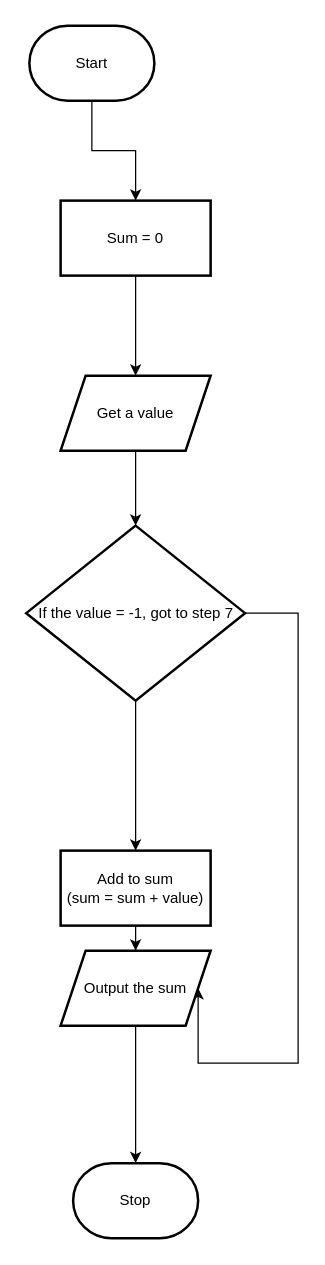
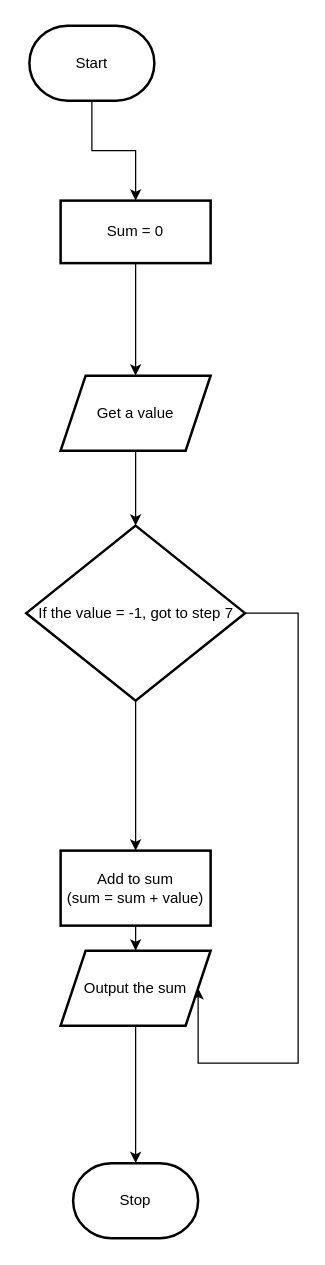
- <mxCell id="5" value="Sum = 0" style="whiteSpace=wrap;html=1;strokeWidth=2;" vertex="1" parent="1"><mxGeometry x="48" y="160" width="120" height="60" as="geometry" /></mxCell>
+ <mxCell id="5" value="Sum = 0" style="whiteSpace=wrap;html=1;strokeWidth=2;" vertex="1" parent="1"><mxGeometry x="48" y="160" width="120" height="50" as="geometry" /></mxCell>
